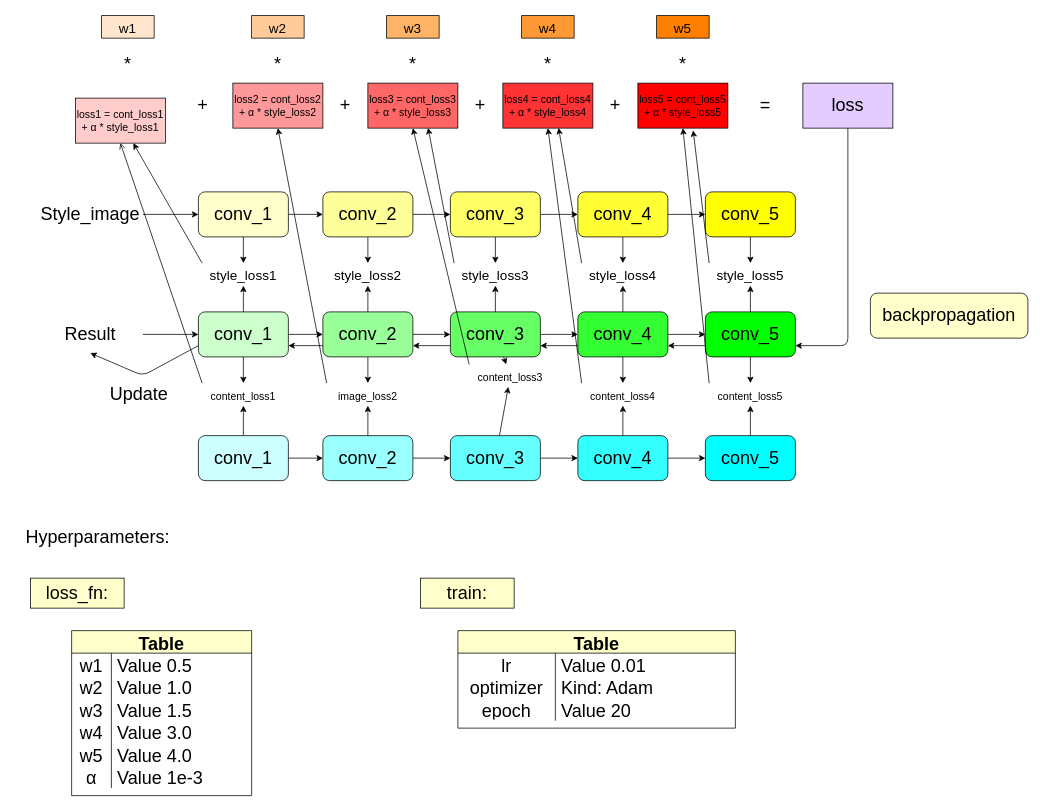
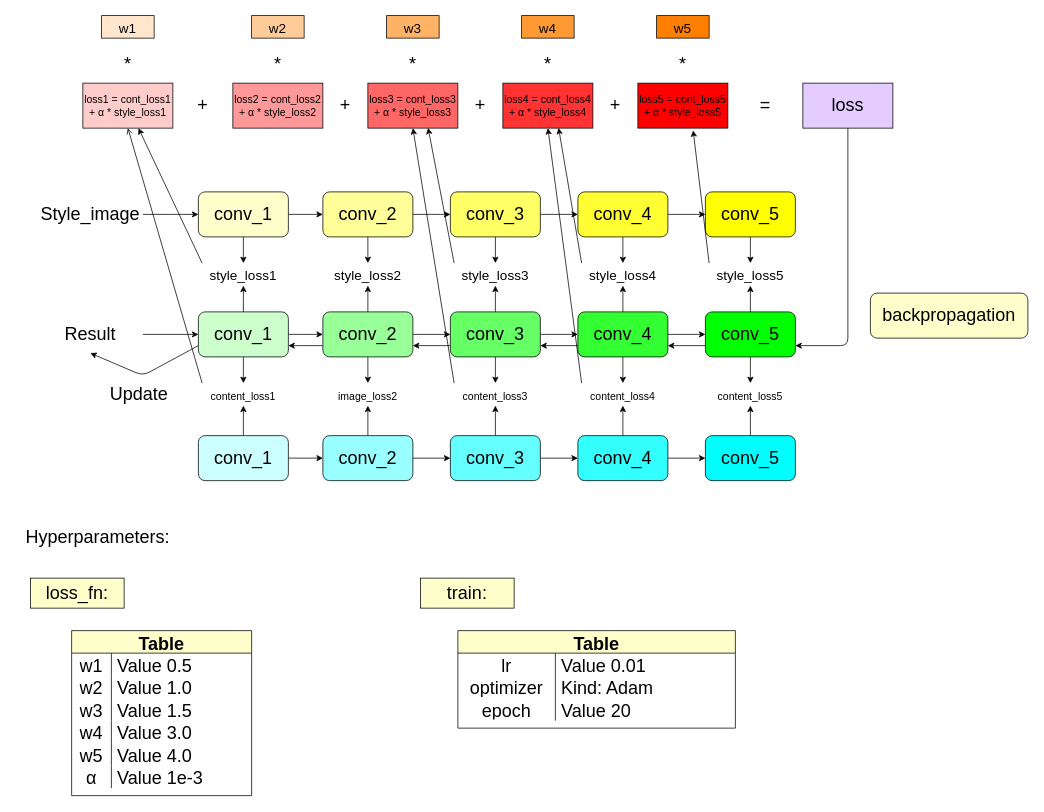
- <mxCell id="77" value="loss1 = cont_loss1&lt;br&gt;+ α * style_loss1" style="rounded=0;whiteSpace=wrap;html=1;fontSize=14;fillColor=#FFCCCC;" vertex="1" parent="1"><mxGeometry x="100" y="130" width="120" height="60" as="geometry" /></mxCell>
+ <mxCell id="77" value="loss1 = cont_loss1&lt;br&gt;+ α * style_loss1" style="rounded=0;whiteSpace=wrap;html=1;fontSize=14;fillColor=#FFCCCC;" vertex="1" parent="1"><mxGeometry x="110" y="110" width="120" height="60" as="geometry" /></mxCell>
- <mxCell id="75" style="edgeStyle=none;html=1;exitX=0;exitY=0;exitDx=0;exitDy=0;entryX=0.5;entryY=1;entryDx=0;entryDy=0;fontSize=14;" edge="1" parent="1" source="76" target="80"><mxGeometry relative="1" as="geometry" /></mxCell>
- <mxCell id="69" style="edgeStyle=none;html=1;exitX=0;exitY=0;exitDx=0;exitDy=0;entryX=0.5;entryY=1;entryDx=0;entryDy=0;fontSize=14;" edge="1" parent="1" source="70" target="98"><mxGeometry relative="1" as="geometry" /></mxCell>
- <mxCell id="72" value="&lt;font style=&quot;font-size: 14px;&quot;&gt;content_loss3&lt;/font&gt;" style="text;html=1;strokeColor=none;fillColor=none;align=center;verticalAlign=middle;whiteSpace=wrap;rounded=0;fontSize=24;" vertex="1" parent="1"><mxGeometry x="625" y="485" width="110" height="30" as="geometry" /></mxCell>
+ <mxCell id="72" value="&lt;font style=&quot;font-size: 14px;&quot;&gt;content_loss3&lt;/font&gt;" style="text;html=1;strokeColor=none;fillColor=none;align=center;verticalAlign=middle;whiteSpace=wrap;rounded=0;fontSize=24;" vertex="1" parent="1"><mxGeometry x="605" y="510" width="110" height="30" as="geometry" /></mxCell>
